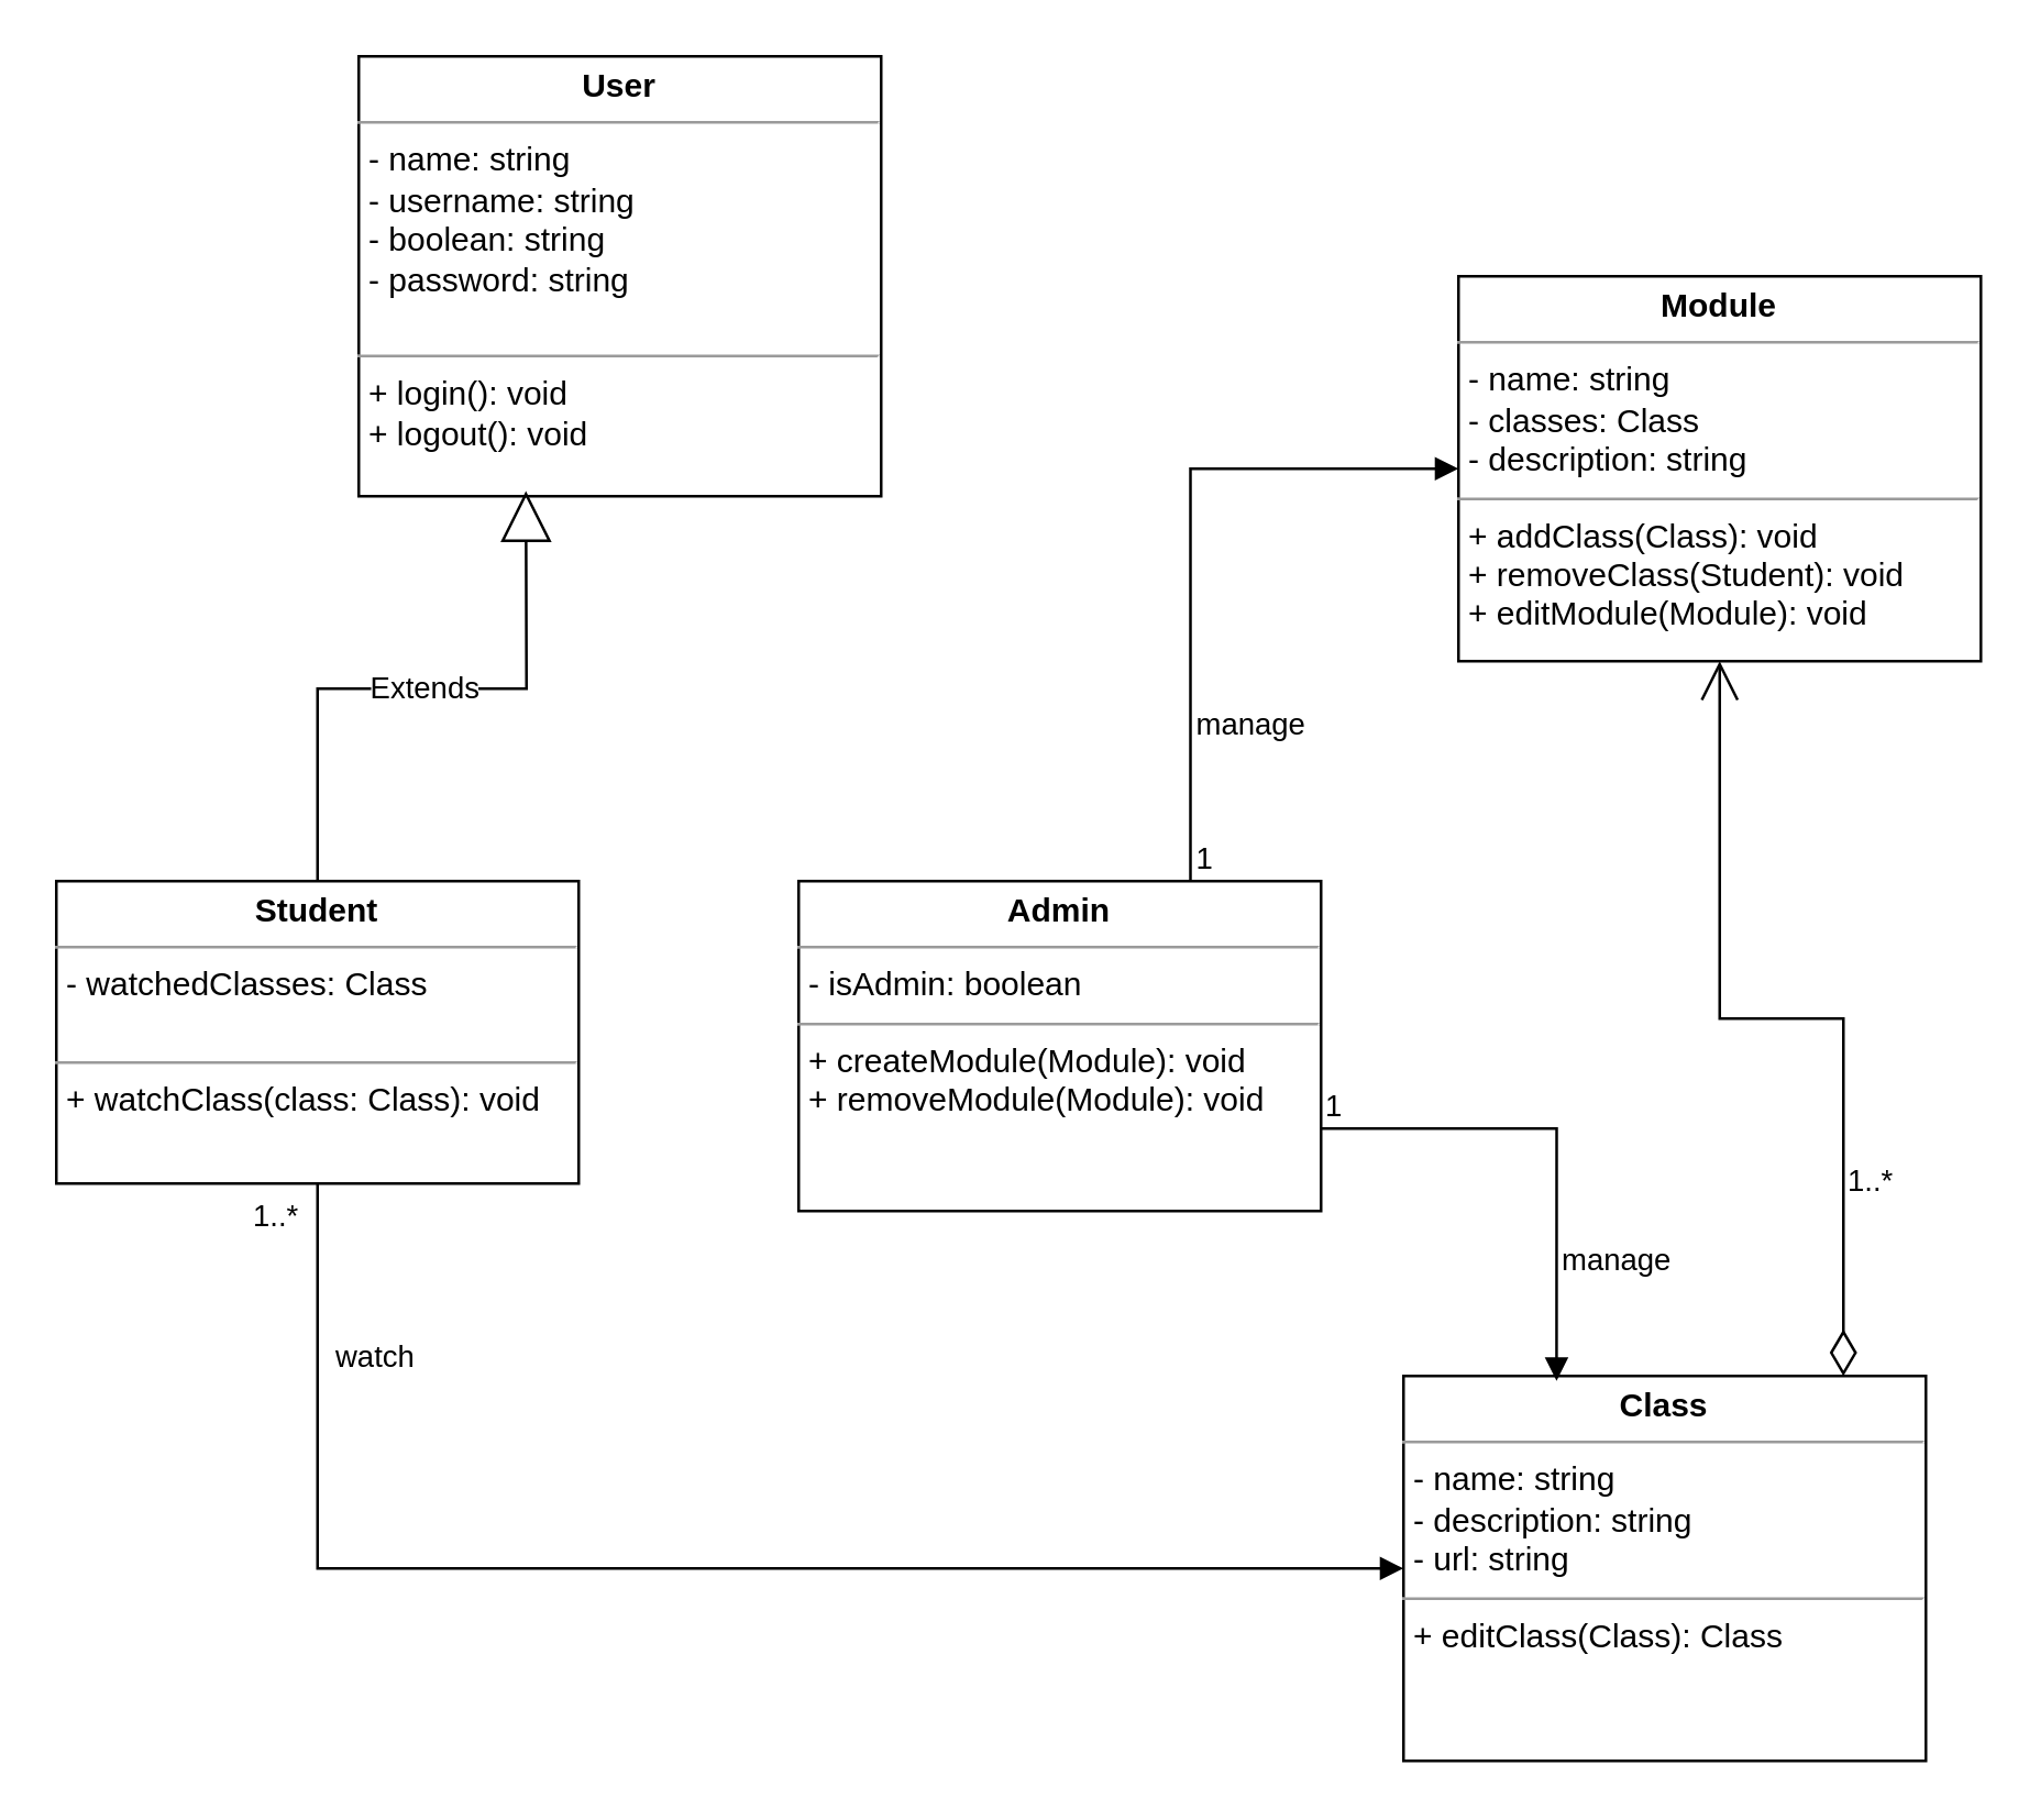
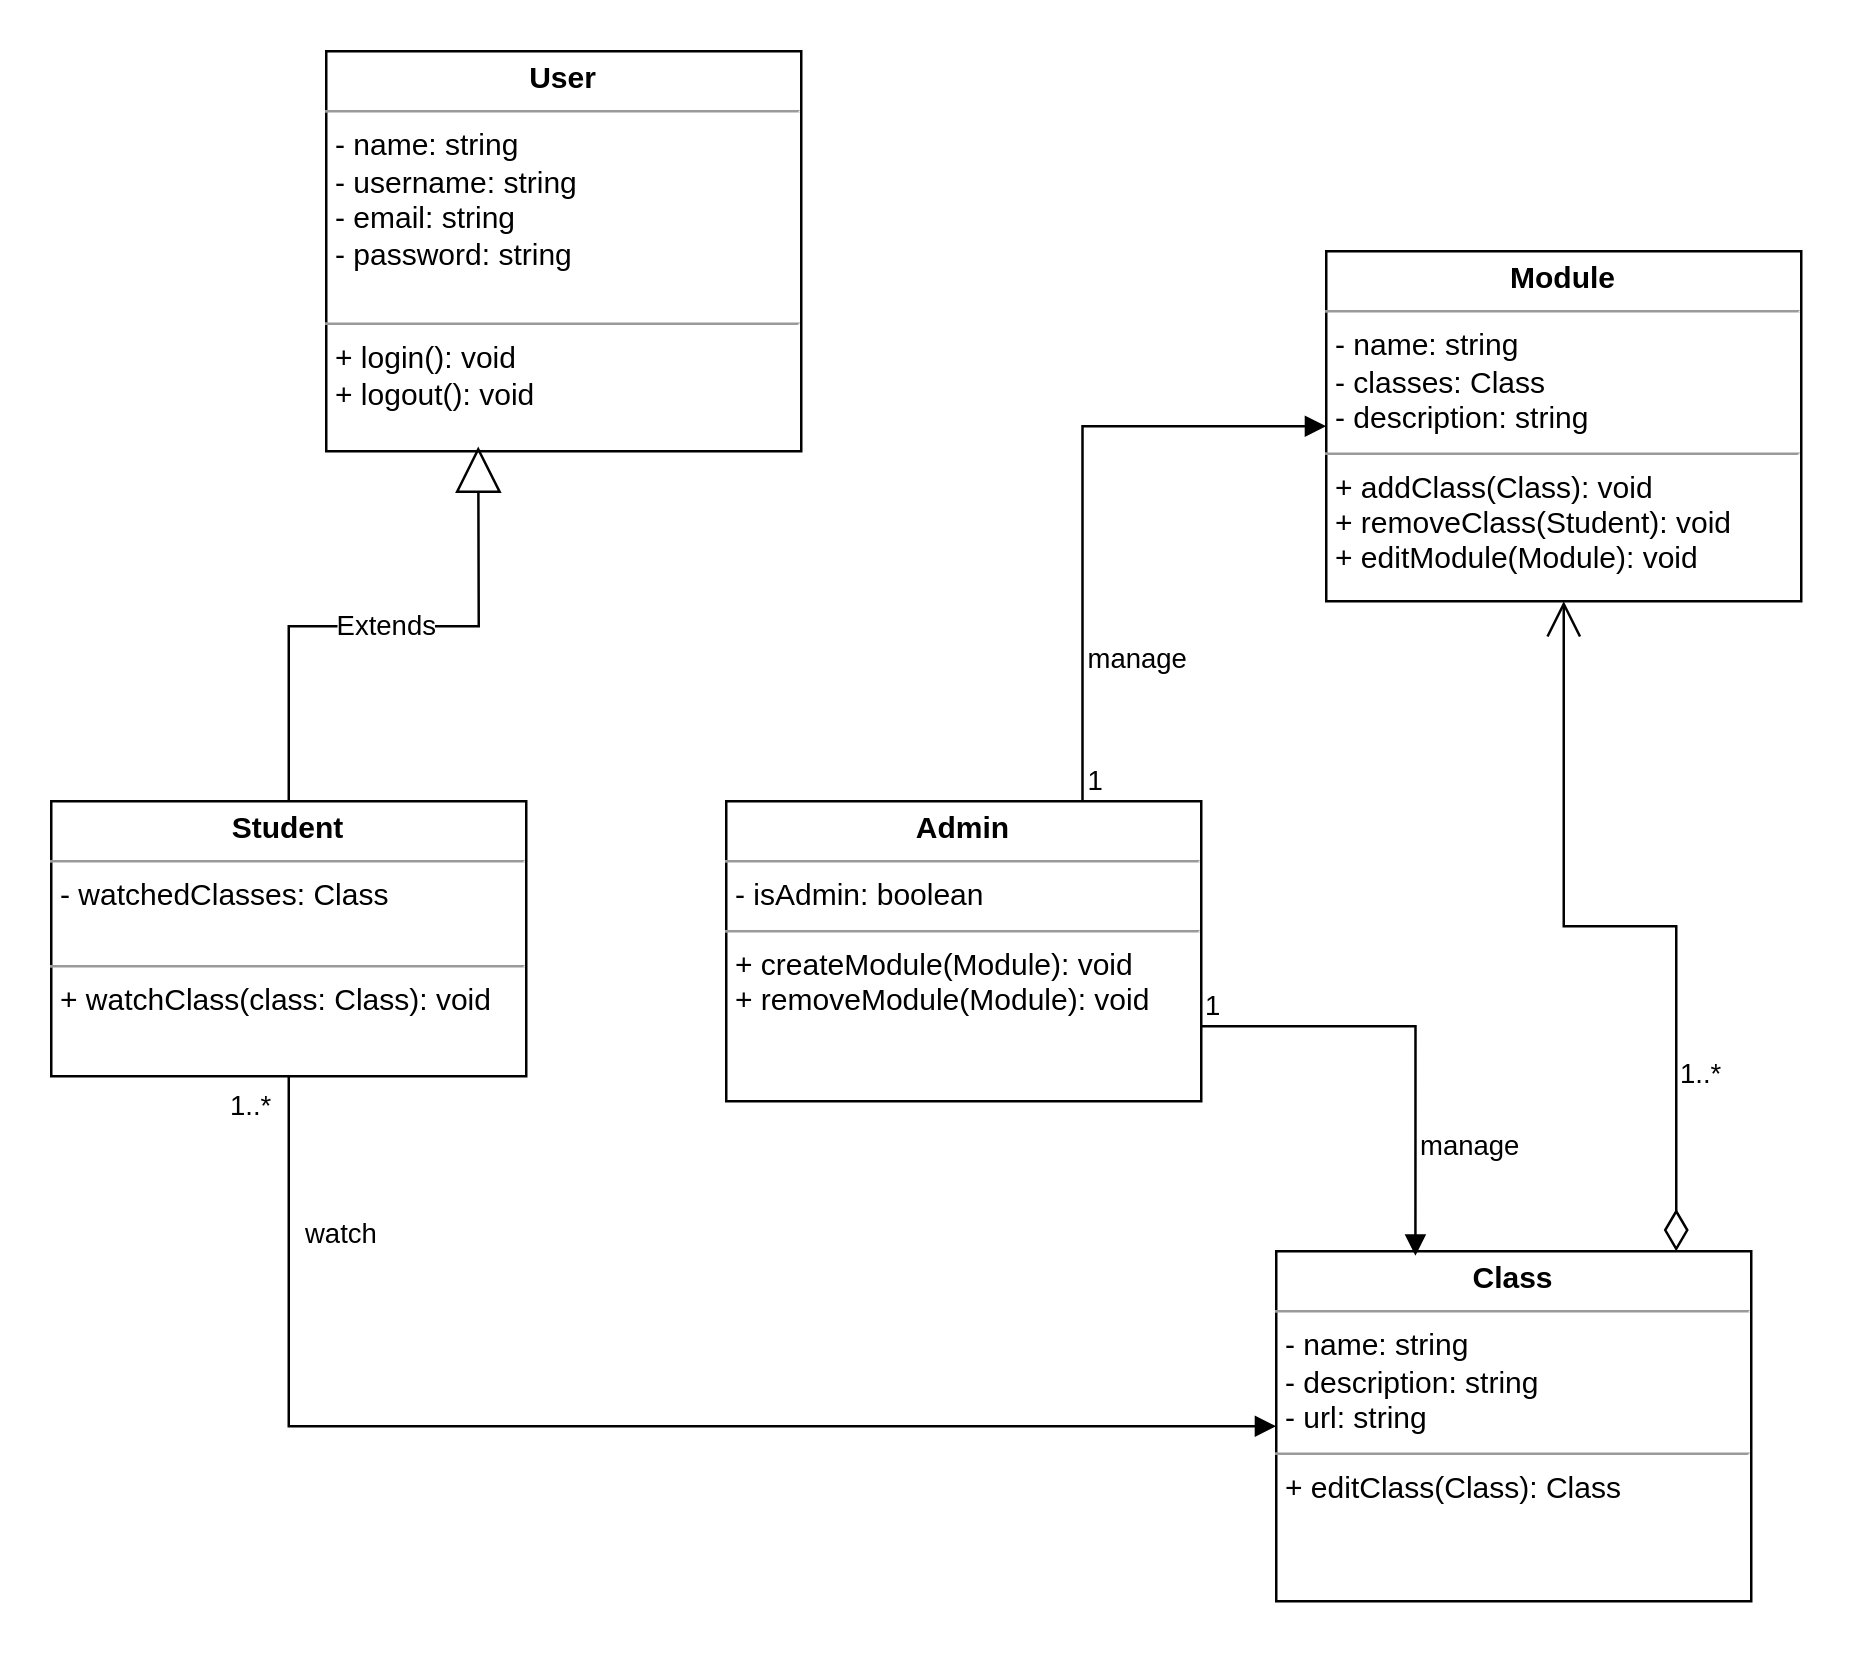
- <mxCell id="7" value="&lt;p style=&quot;margin:0px;margin-top:4px;text-align:center;&quot;&gt;&lt;b&gt;User&lt;/b&gt;&lt;/p&gt;&lt;hr size=&quot;1&quot;&gt;&lt;p style=&quot;margin:0px;margin-left:4px;&quot;&gt;- name: string&lt;/p&gt;&lt;p style=&quot;margin:0px;margin-left:4px;&quot;&gt;- username: string&lt;/p&gt;&lt;p style=&quot;margin:0px;margin-left:4px;&quot;&gt;- boolean: string&lt;/p&gt;&lt;p style=&quot;margin:0px;margin-left:4px;&quot;&gt;- password: string&amp;nbsp;&lt;/p&gt;&lt;p style=&quot;margin:0px;margin-left:4px;&quot;&gt;&lt;br&gt;&lt;/p&gt;&lt;hr size=&quot;1&quot;&gt;&lt;p style=&quot;margin:0px;margin-left:4px;&quot;&gt;+ login(): void&lt;/p&gt;&lt;p style=&quot;margin:0px;margin-left:4px;&quot;&gt;+ logout(): void&lt;/p&gt;" style="verticalAlign=top;align=left;overflow=fill;fontSize=12;fontFamily=Helvetica;html=1;rounded=0;shadow=0;comic=0;labelBackgroundColor=none;strokeWidth=1" vertex="1" parent="1"><mxGeometry x="130" y="20" width="190" height="160" as="geometry" /></mxCell>
+ <mxCell id="7" value="&lt;p style=&quot;margin:0px;margin-top:4px;text-align:center;&quot;&gt;&lt;b&gt;User&lt;/b&gt;&lt;/p&gt;&lt;hr size=&quot;1&quot;&gt;&lt;p style=&quot;margin:0px;margin-left:4px;&quot;&gt;- name: string&lt;/p&gt;&lt;p style=&quot;margin:0px;margin-left:4px;&quot;&gt;- username: string&lt;/p&gt;&lt;p style=&quot;margin:0px;margin-left:4px;&quot;&gt;- email: string&lt;/p&gt;&lt;p style=&quot;margin:0px;margin-left:4px;&quot;&gt;- password: string&amp;nbsp;&lt;/p&gt;&lt;p style=&quot;margin:0px;margin-left:4px;&quot;&gt;&lt;br&gt;&lt;/p&gt;&lt;hr size=&quot;1&quot;&gt;&lt;p style=&quot;margin:0px;margin-left:4px;&quot;&gt;+ login(): void&lt;/p&gt;&lt;p style=&quot;margin:0px;margin-left:4px;&quot;&gt;+ logout(): void&lt;/p&gt;" style="verticalAlign=top;align=left;overflow=fill;fontSize=12;fontFamily=Helvetica;html=1;rounded=0;shadow=0;comic=0;labelBackgroundColor=none;strokeWidth=1" vertex="1" parent="1"><mxGeometry x="130" y="20" width="190" height="160" as="geometry" /></mxCell>
